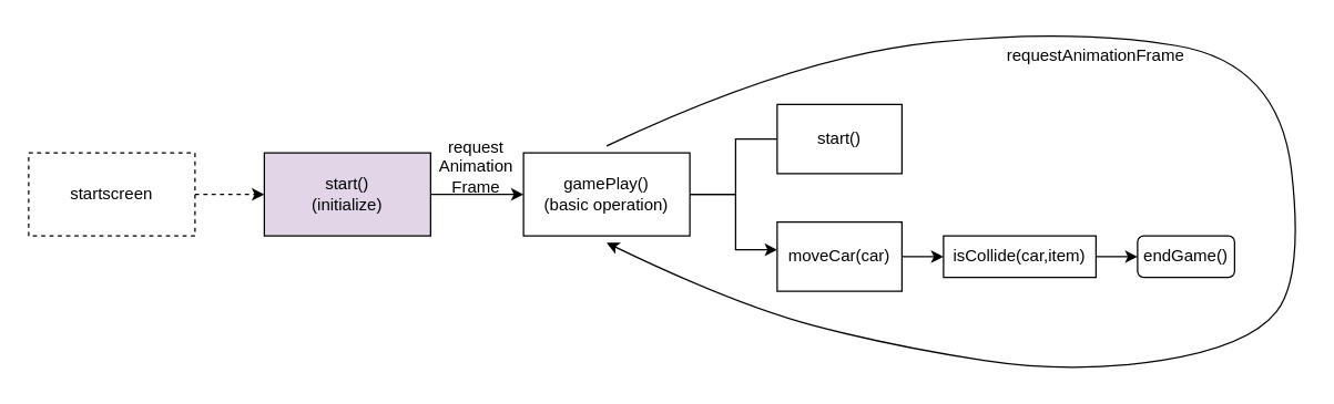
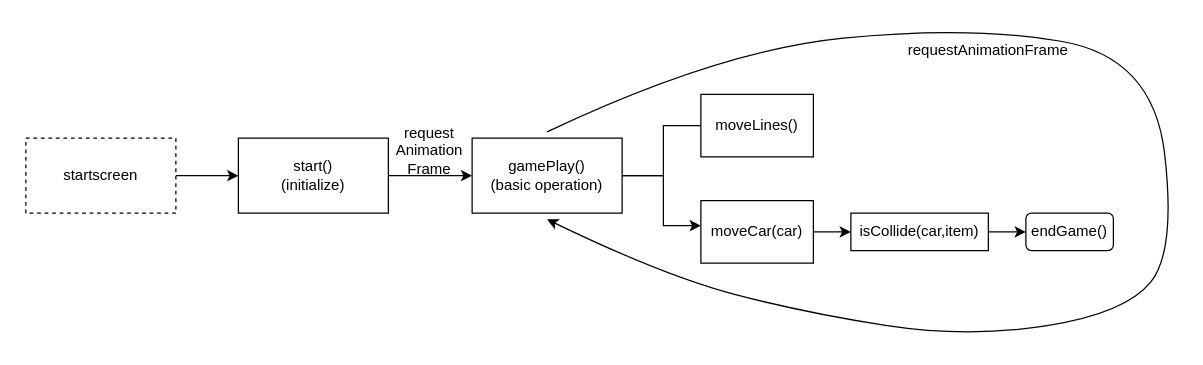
- <mxCell id="14" value="start()" style="rounded=0;whiteSpace=wrap;html=1;" parent="1" vertex="1"><mxGeometry x="560" y="75" width="90" height="50" as="geometry" /></mxCell>
+ <mxCell id="14" value="moveLines()" style="rounded=0;whiteSpace=wrap;html=1;" parent="1" vertex="1"><mxGeometry x="560" y="75" width="90" height="50" as="geometry" /></mxCell>
- <mxCell id="2" value="" style="edgeStyle=orthogonalEdgeStyle;rounded=0;orthogonalLoop=1;jettySize=auto;html=1;dashed=1;" parent="1" source="3" target="5" edge="1"><mxGeometry relative="1" as="geometry" /></mxCell>
+ <mxCell id="2" value="" style="edgeStyle=orthogonalEdgeStyle;rounded=0;orthogonalLoop=1;jettySize=auto;html=1;" parent="1" source="3" target="5" edge="1"><mxGeometry relative="1" as="geometry" /></mxCell>
- <mxCell id="5" value="start()&lt;br&gt;(initialize)" style="rounded=0;whiteSpace=wrap;html=1;fillColor=#e1d5e7;" parent="1" vertex="1"><mxGeometry x="190" y="110" width="120" height="60" as="geometry" /></mxCell>
+ <mxCell id="5" value="start()&lt;br&gt;(initialize)" style="rounded=0;whiteSpace=wrap;html=1;" parent="1" vertex="1"><mxGeometry x="190" y="110" width="120" height="60" as="geometry" /></mxCell>
